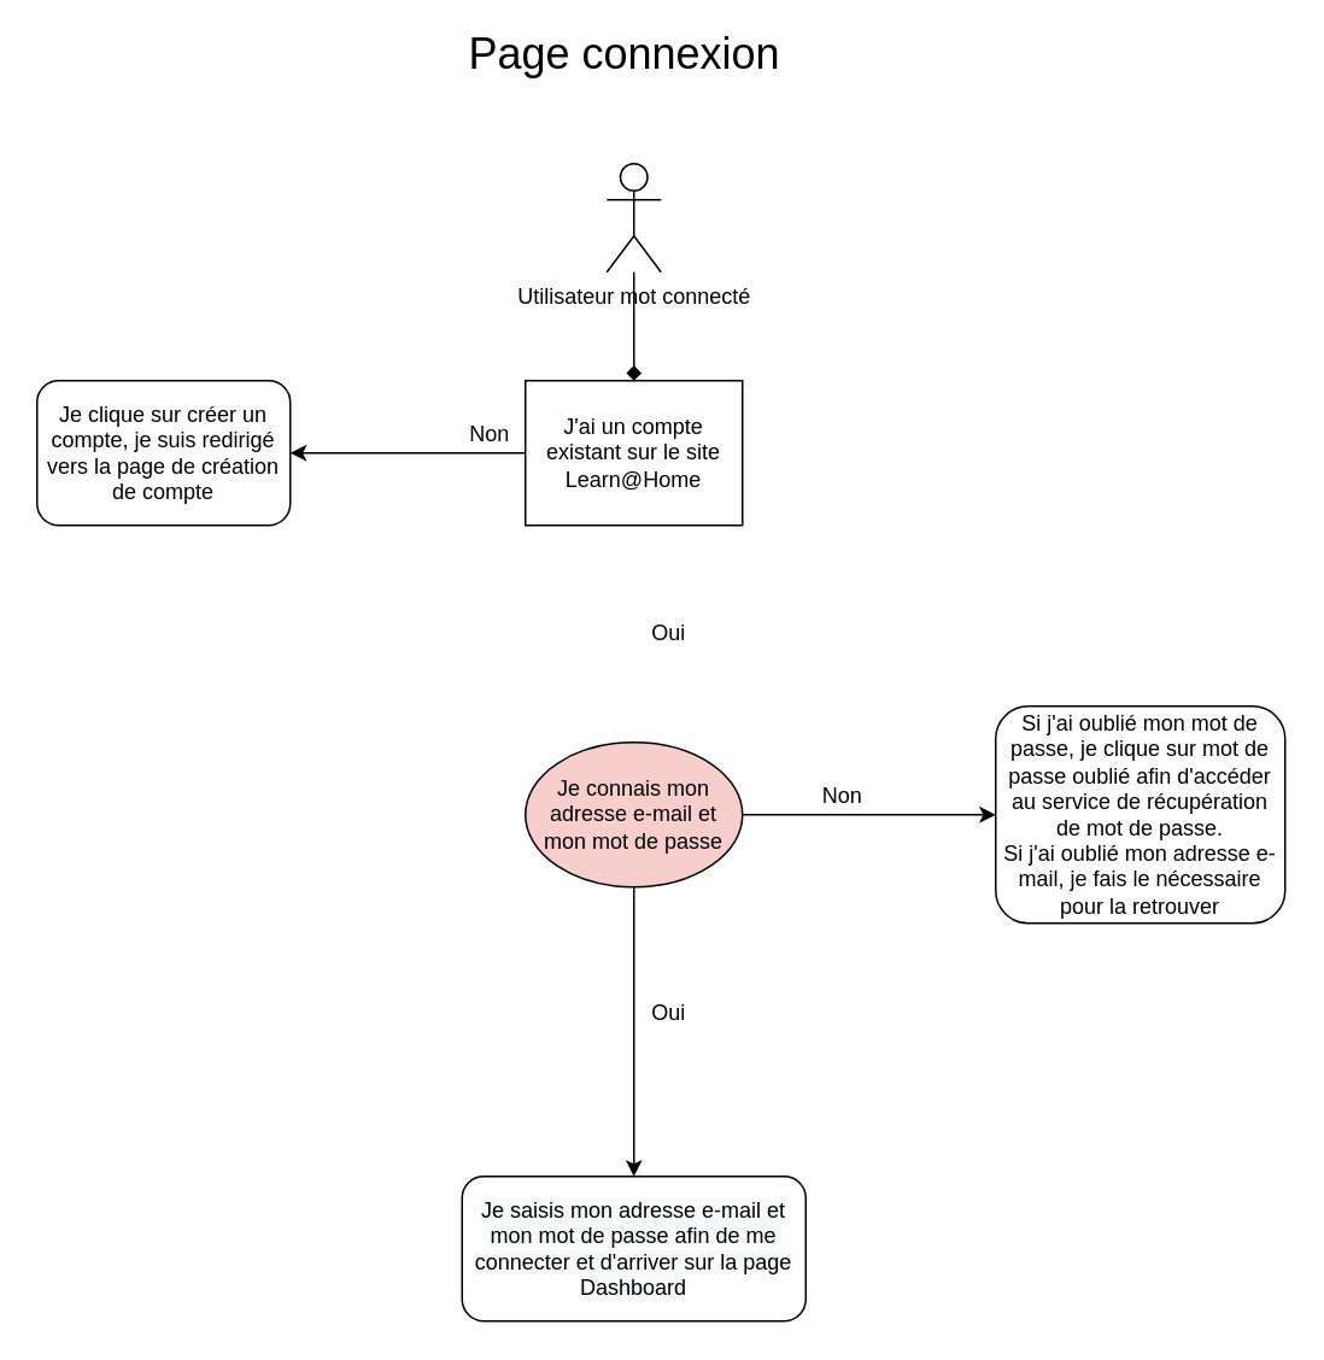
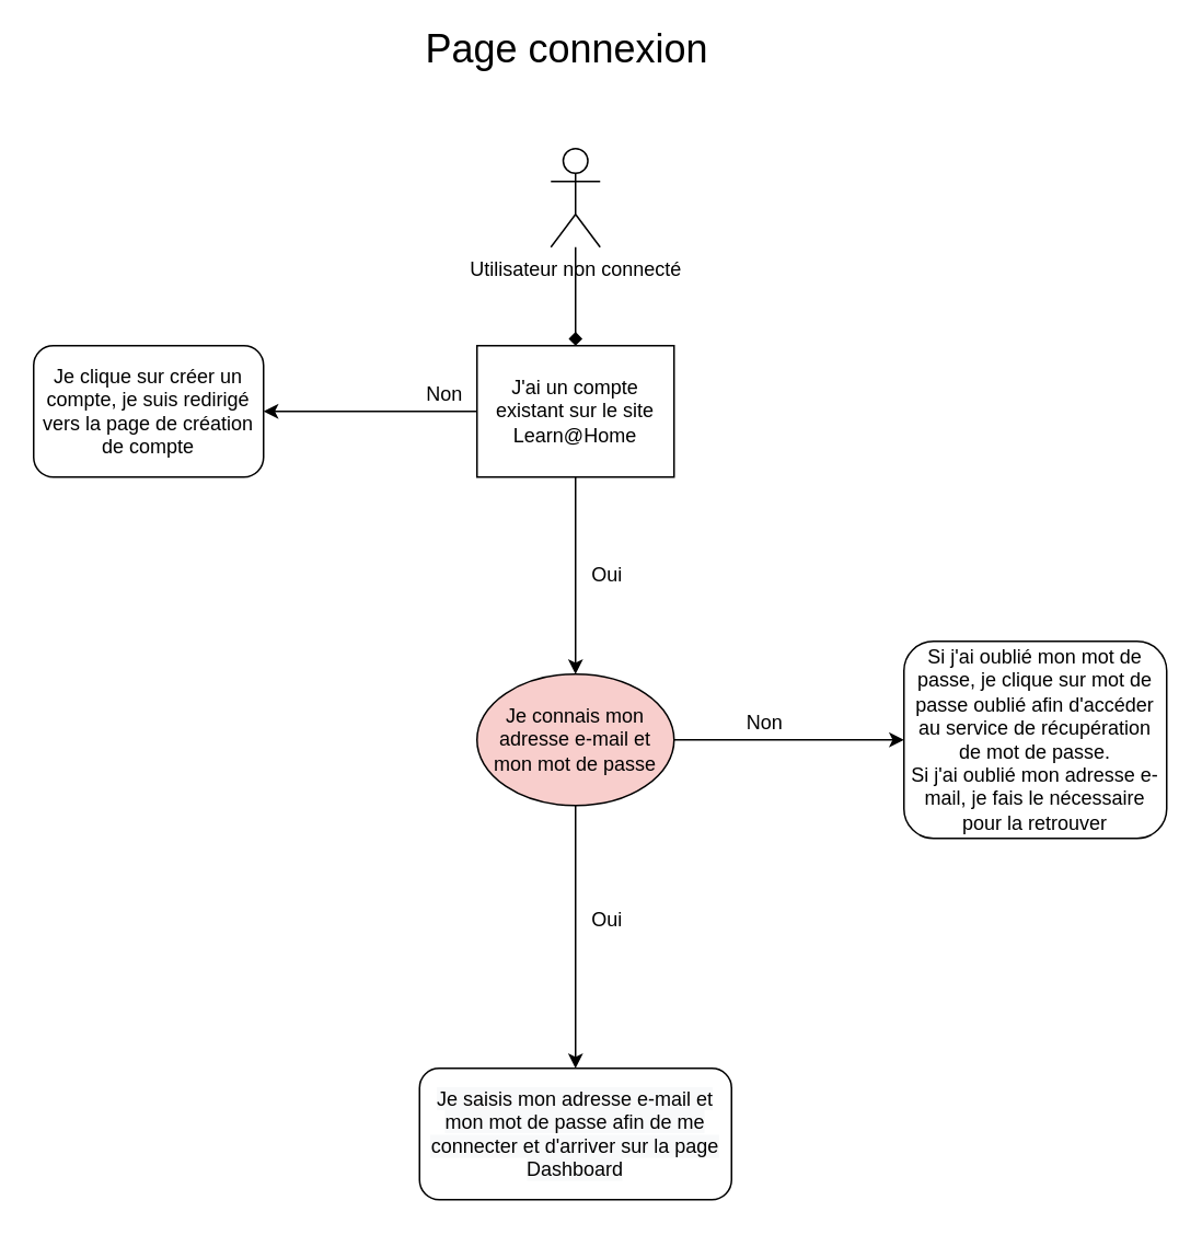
- <mxCell id="3" value="Utilisateur mot connecté" style="shape=umlActor;verticalLabelPosition=bottom;verticalAlign=top;html=1;" vertex="1" parent="1"><mxGeometry x="335" y="90" width="30" height="60" as="geometry" /></mxCell>
+ <mxCell id="3" value="Utilisateur non connecté" style="shape=umlActor;verticalLabelPosition=bottom;verticalAlign=top;html=1;" vertex="1" parent="1"><mxGeometry x="335" y="90" width="30" height="60" as="geometry" /></mxCell>
+ <mxCell id="6" style="edgeStyle=orthogonalEdgeStyle;rounded=0;orthogonalLoop=1;jettySize=auto;html=1;exitX=0.5;exitY=1;exitDx=0;exitDy=0;entryX=0.5;entryY=0;entryDx=0;entryDy=0;" edge="1" parent="1" source="7" target="11"><mxGeometry relative="1" as="geometry"><mxPoint x="350" y="330" as="targetPoint" /></mxGeometry></mxCell>
